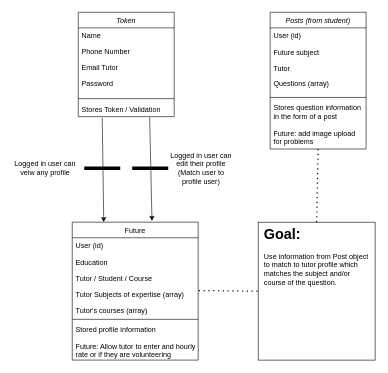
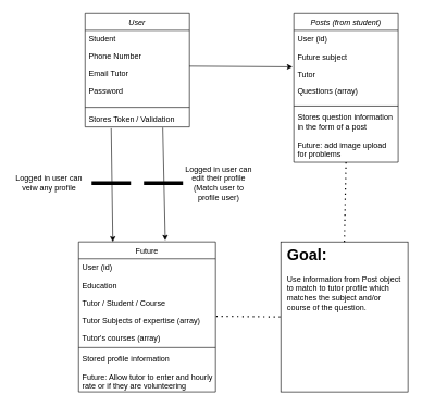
- <mxCell id="2" value="Token" style="swimlane;fontStyle=2;align=center;verticalAlign=top;childLayout=stackLayout;horizontal=1;startSize=26;horizontalStack=0;resizeParent=1;resizeLast=0;collapsible=1;marginBottom=0;rounded=0;shadow=0;strokeWidth=1;" parent="1" vertex="1"><mxGeometry x="130" y="20" width="160" height="174" as="geometry"><mxRectangle x="230" y="140" width="160" height="26" as="alternateBounds" /></mxGeometry></mxCell>
+ <mxCell id="2" value="User" style="swimlane;fontStyle=2;align=center;verticalAlign=top;childLayout=stackLayout;horizontal=1;startSize=26;horizontalStack=0;resizeParent=1;resizeLast=0;collapsible=1;marginBottom=0;rounded=0;shadow=0;strokeWidth=1;" parent="1" vertex="1"><mxGeometry x="130" y="20" width="160" height="174" as="geometry"><mxRectangle x="230" y="140" width="160" height="26" as="alternateBounds" /></mxGeometry></mxCell>
- <mxCell id="3" value="Name" style="text;align=left;verticalAlign=top;spacingLeft=4;spacingRight=4;overflow=hidden;rotatable=0;points=[[0,0.5],[1,0.5]];portConstraint=eastwest;" parent="2" vertex="1"><mxGeometry y="26" width="160" height="26" as="geometry" /></mxCell>
+ <mxCell id="3" value="Student" style="text;align=left;verticalAlign=top;spacingLeft=4;spacingRight=4;overflow=hidden;rotatable=0;points=[[0,0.5],[1,0.5]];portConstraint=eastwest;" parent="2" vertex="1"><mxGeometry y="26" width="160" height="26" as="geometry" /></mxCell>
+ <mxCell id="27" value="" style="endArrow=classic;html=1;strokeWidth=1;entryX=-0.012;entryY=0.077;entryDx=0;entryDy=0;entryPerimeter=0;exitX=1;exitY=0.048;exitDx=0;exitDy=0;exitPerimeter=0;" edge="1" parent="1" source="5" target="23"><mxGeometry width="50" height="50" relative="1" as="geometry"><mxPoint x="319" y="90" as="sourcePoint" /><mxPoint x="369" y="40" as="targetPoint" /></mxGeometry></mxCell>
